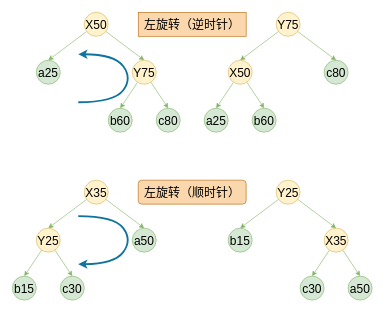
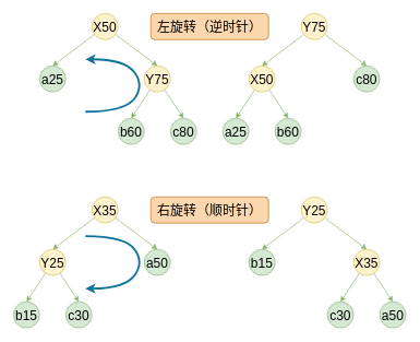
- <mxCell id="40" value="左旋转&lt;font style=&quot;font-size: 20px;&quot;&gt;（逆时针）&lt;/font&gt;" style="whiteSpace=wrap;html=1;fontSize=20;fillColor=#fad7ac;strokeColor=#b46504;rounded=0;" vertex="1" parent="1"><mxGeometry x="230" y="20" width="180" height="40" as="geometry" /></mxCell>
+ <mxCell id="40" value="左旋转&lt;font style=&quot;font-size: 20px;&quot;&gt;（逆时针）&lt;/font&gt;" style="rounded=1;whiteSpace=wrap;html=1;fontSize=20;fillColor=#fad7ac;strokeColor=#b46504;" vertex="1" parent="1"><mxGeometry x="230" y="20" width="180" height="40" as="geometry" /></mxCell>
- <mxCell id="20" value="左旋转&lt;font style=&quot;font-size: 20px;&quot;&gt;（顺时针）&lt;/font&gt;" style="rounded=1;whiteSpace=wrap;html=1;fontSize=20;fillColor=#fad7ac;strokeColor=#b46504;strokeWidth=1;" parent="1" vertex="1"><mxGeometry x="230" y="300" width="180" height="40" as="geometry" /></mxCell>
+ <mxCell id="20" value="右旋转&lt;font style=&quot;font-size: 20px;&quot;&gt;（顺时针）&lt;/font&gt;" style="rounded=1;whiteSpace=wrap;html=1;fontSize=20;fillColor=#fad7ac;strokeColor=#b46504;strokeWidth=1;" parent="1" vertex="1"><mxGeometry x="230" y="300" width="180" height="40" as="geometry" /></mxCell>
